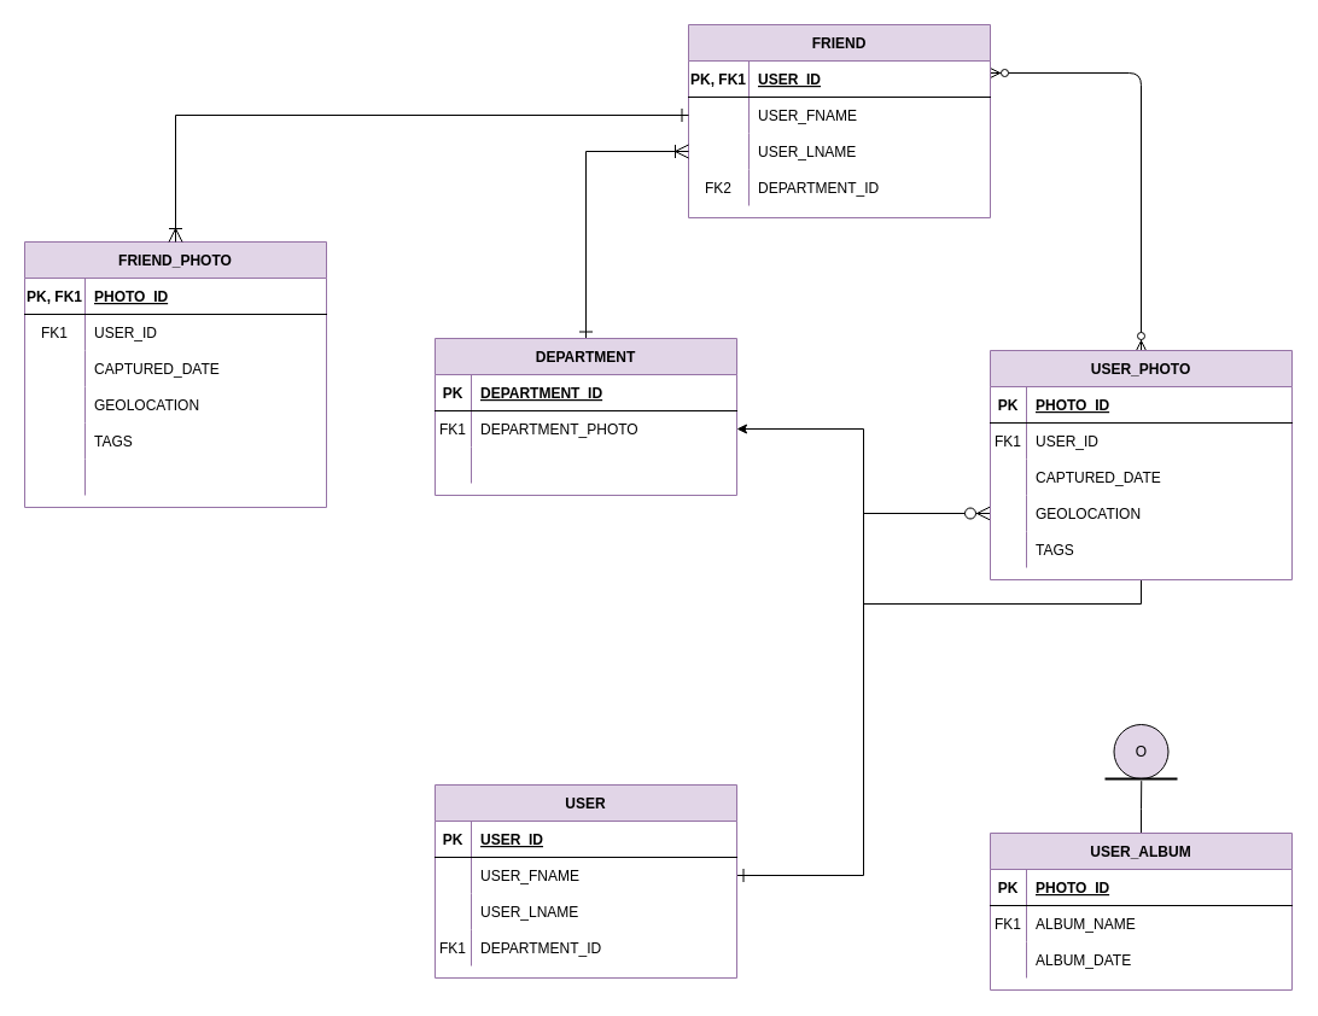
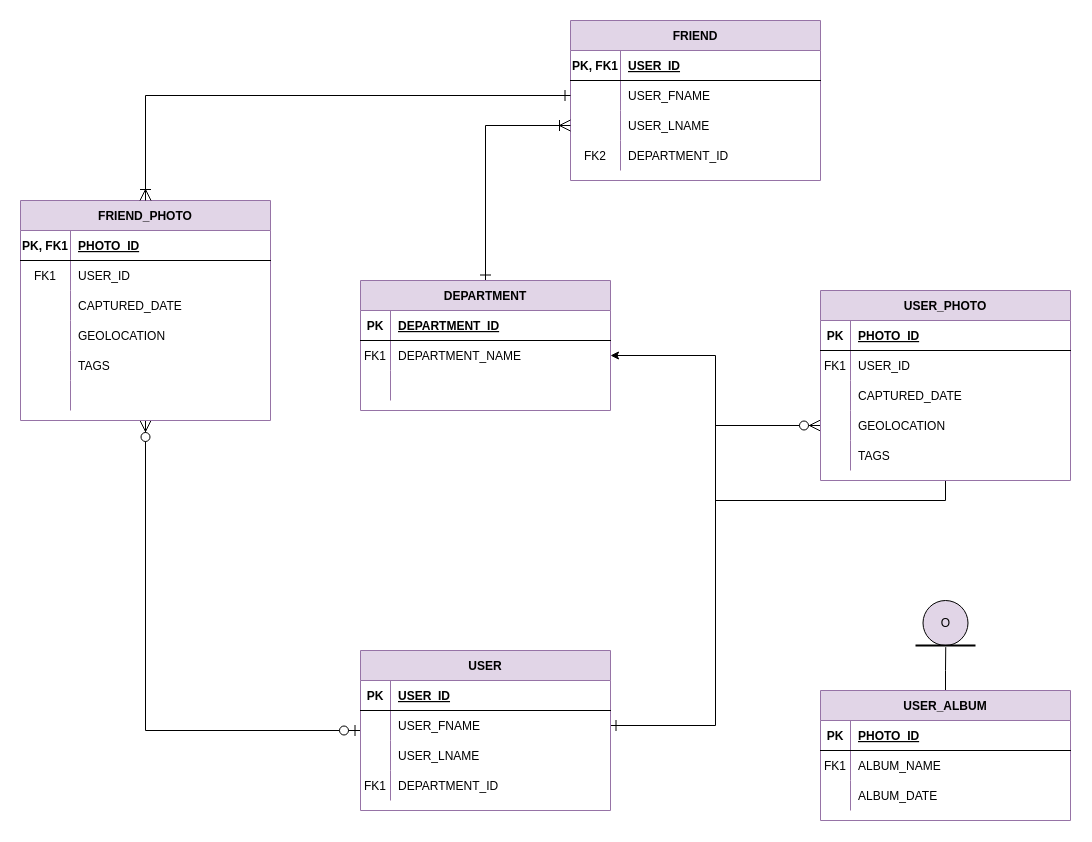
- <mxCell id="2" value="" style="endArrow=ERzeroToMany;startArrow=ERzeroToMany;endFill=1;startFill=1;entryX=0.5;entryY=0;entryDx=0;entryDy=0;edgeStyle=elbowEdgeStyle;elbow=vertical;exitX=1;exitY=0.25;exitDx=0;exitDy=0;" parent="1" source="5" target="66" edge="1"><mxGeometry width="100" height="100" relative="1" as="geometry"><mxPoint x="730" y="-210" as="sourcePoint" /><mxPoint x="790" y="-185" as="targetPoint" /><Array as="points"><mxPoint x="970" y="60" /></Array></mxGeometry></mxCell>
- <mxCell id="42" value="DEPARTMENT_PHOTO" style="shape=partialRectangle;overflow=hidden;connectable=0;fillColor=none;top=0;left=0;bottom=0;right=0;align=left;spacingLeft=6;" vertex="1" parent="40"><mxGeometry x="30" width="220" height="30" as="geometry" /></mxCell>
+ <mxCell id="42" value="DEPARTMENT_NAME" style="shape=partialRectangle;overflow=hidden;connectable=0;fillColor=none;top=0;left=0;bottom=0;right=0;align=left;spacingLeft=6;" vertex="1" parent="40"><mxGeometry x="30" width="220" height="30" as="geometry" /></mxCell>
+ <mxCell id="22" style="edgeStyle=orthogonalEdgeStyle;rounded=0;orthogonalLoop=1;jettySize=auto;html=1;entryX=0.5;entryY=1;entryDx=0;entryDy=0;startArrow=ERzeroToOne;startFill=1;startSize=9;endArrow=ERzeroToMany;endFill=1;endSize=9;strokeWidth=1;" edge="1" parent="1" source="23" target="46"><mxGeometry relative="1" as="geometry" /></mxCell>
